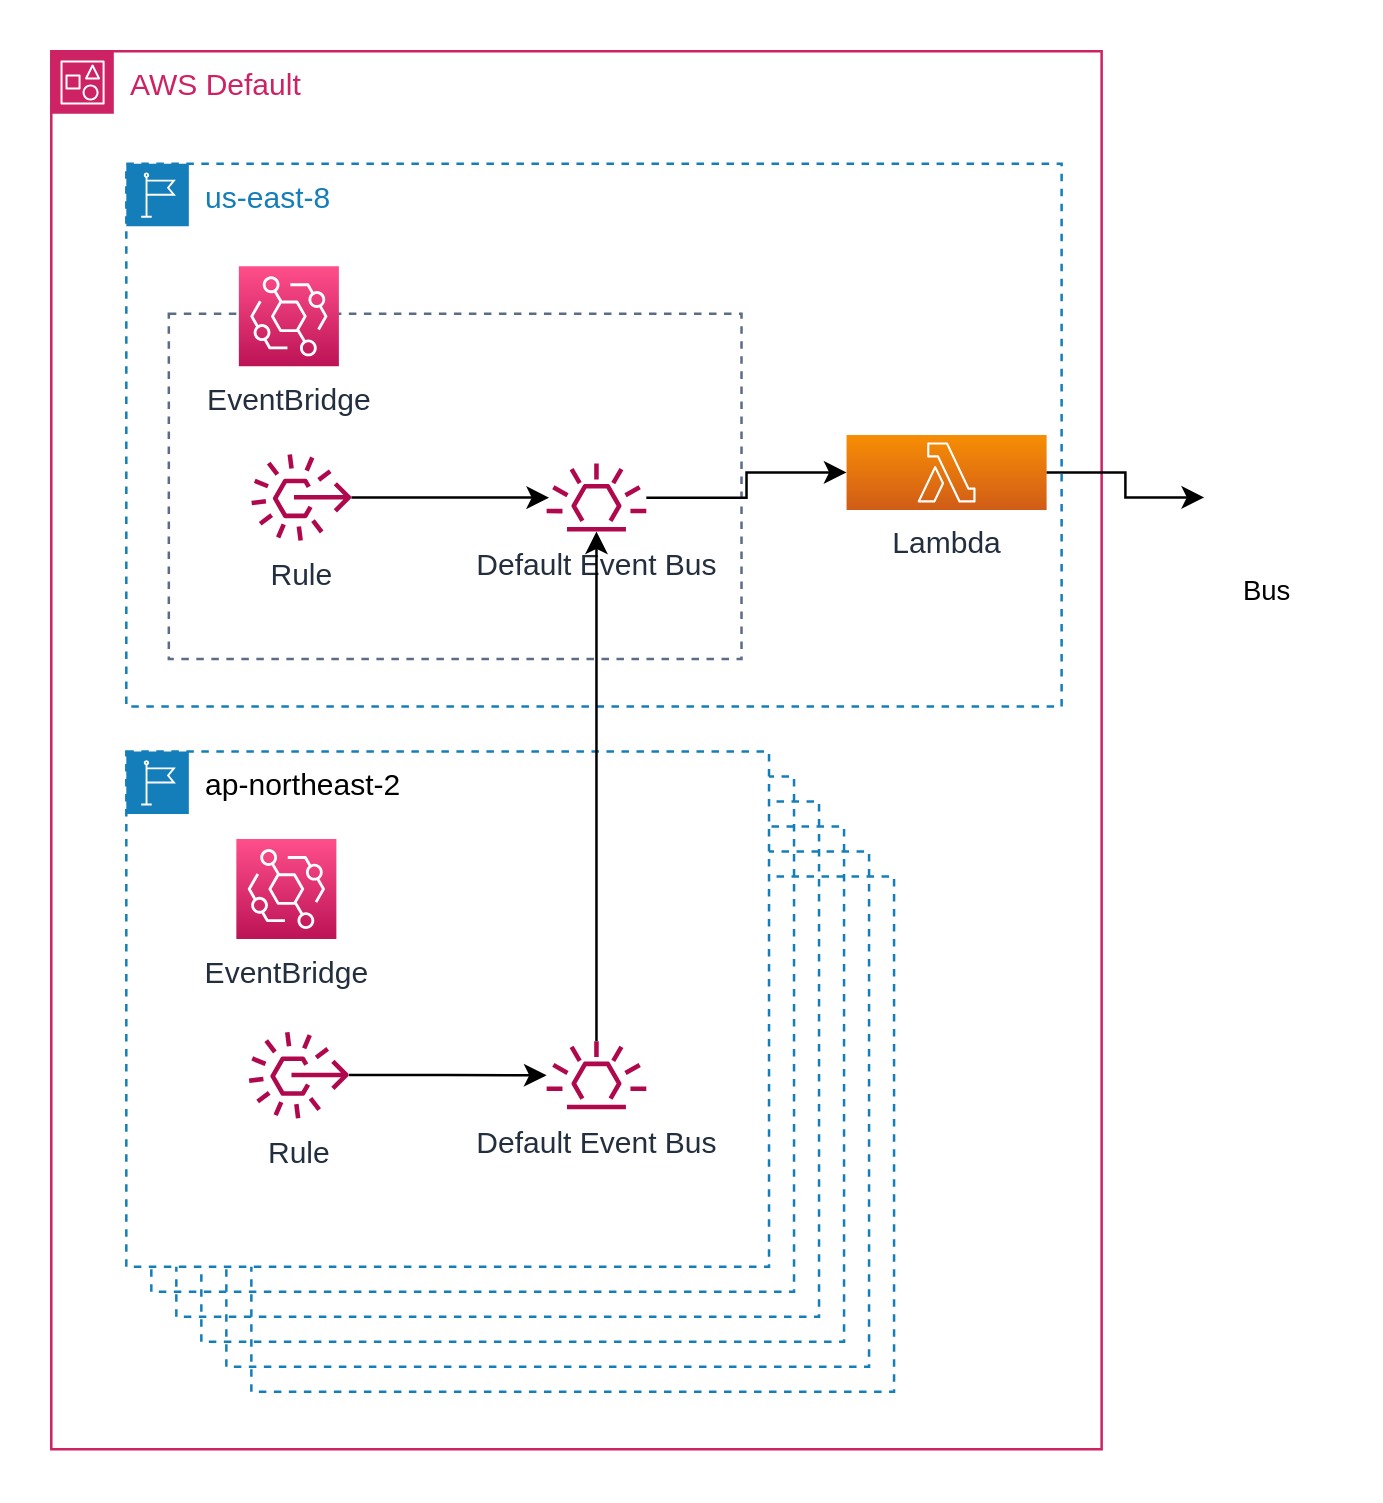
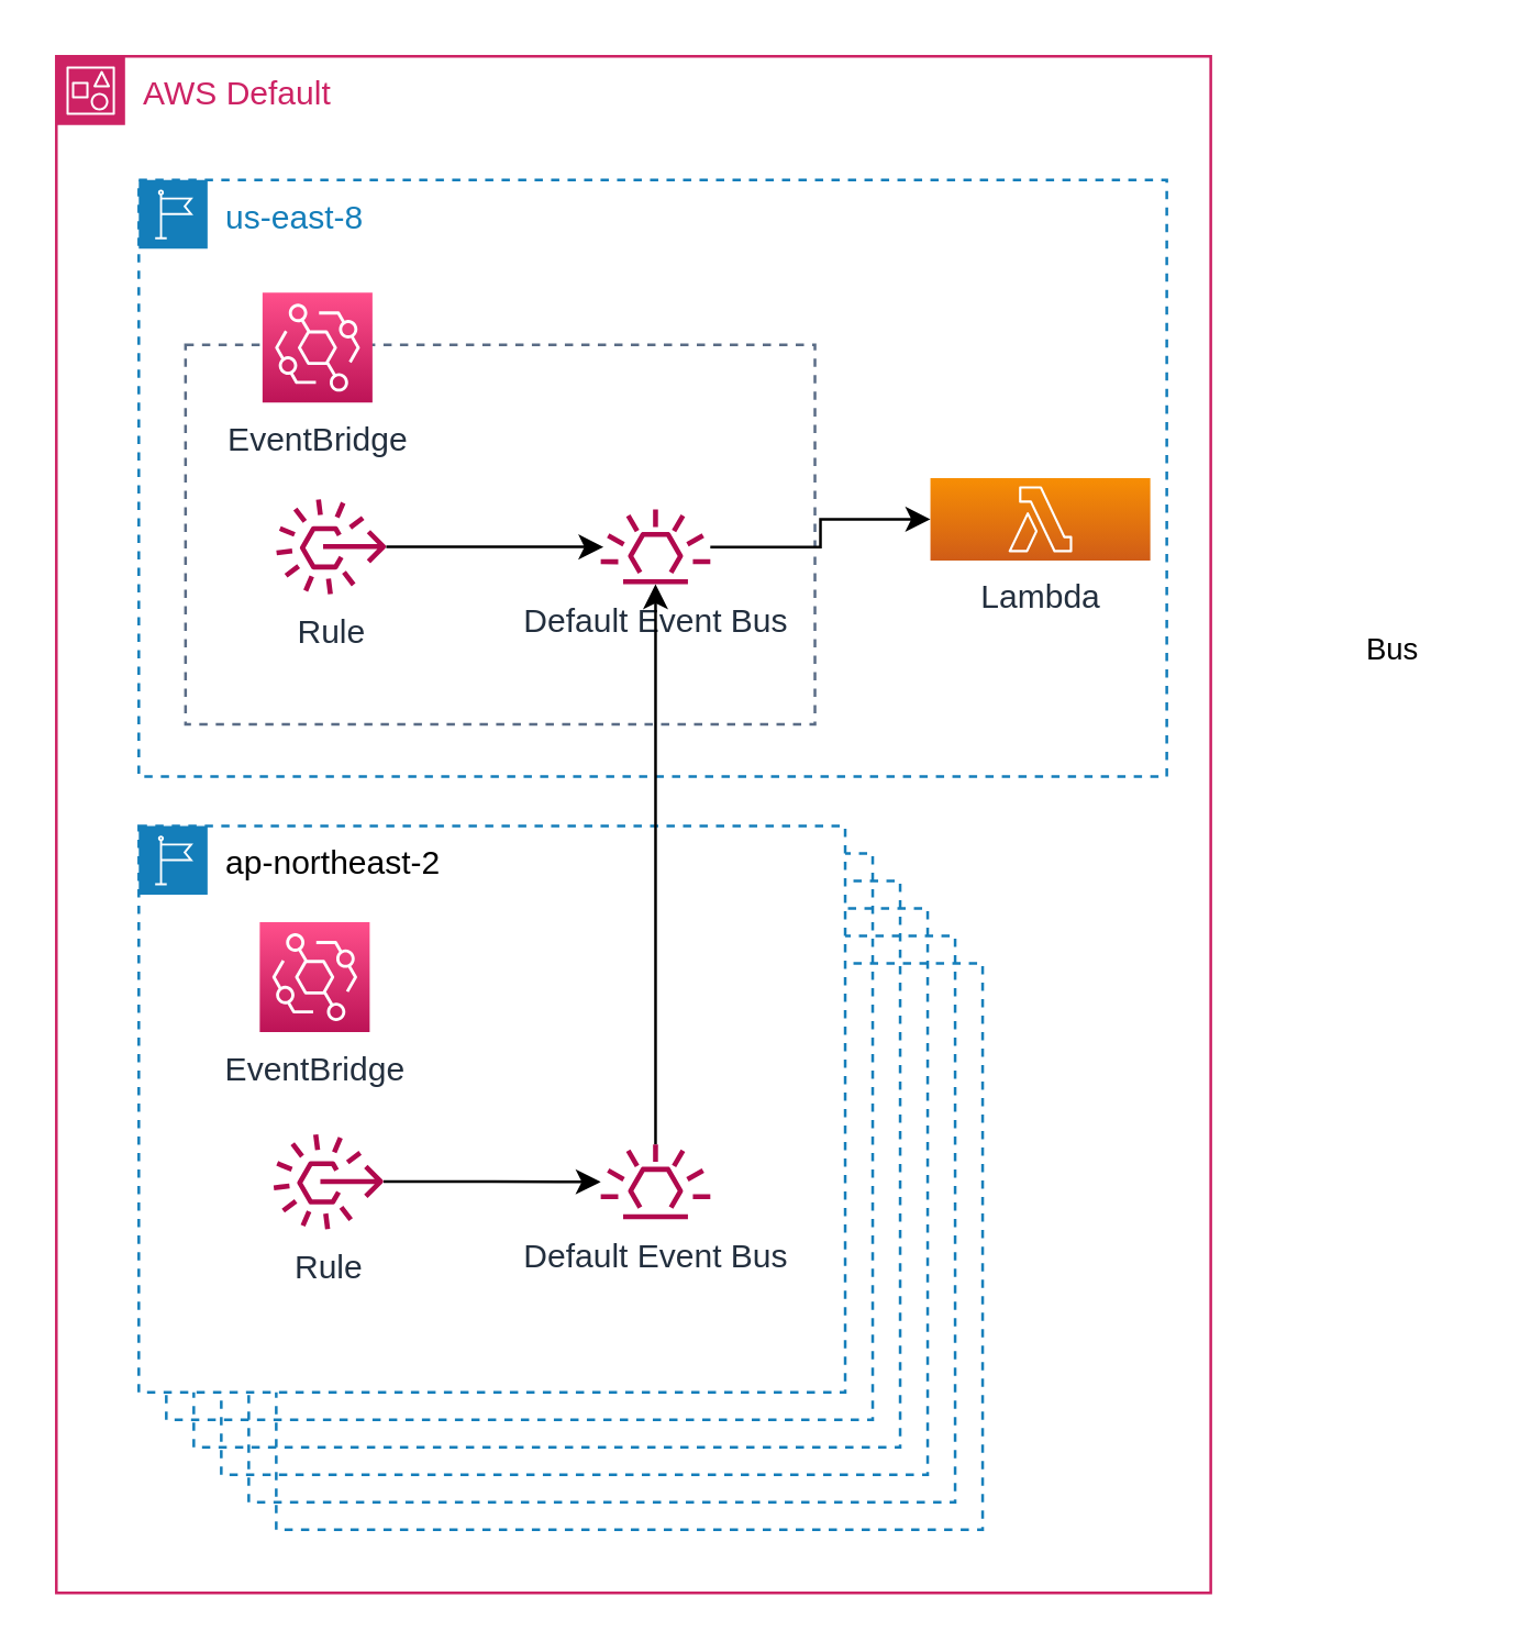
- <mxCell id="25" style="edgeStyle=orthogonalEdgeStyle;rounded=0;orthogonalLoop=1;jettySize=auto;html=1;" edge="1" parent="1" source="12" target="15"><mxGeometry relative="1" as="geometry" /></mxCell>
